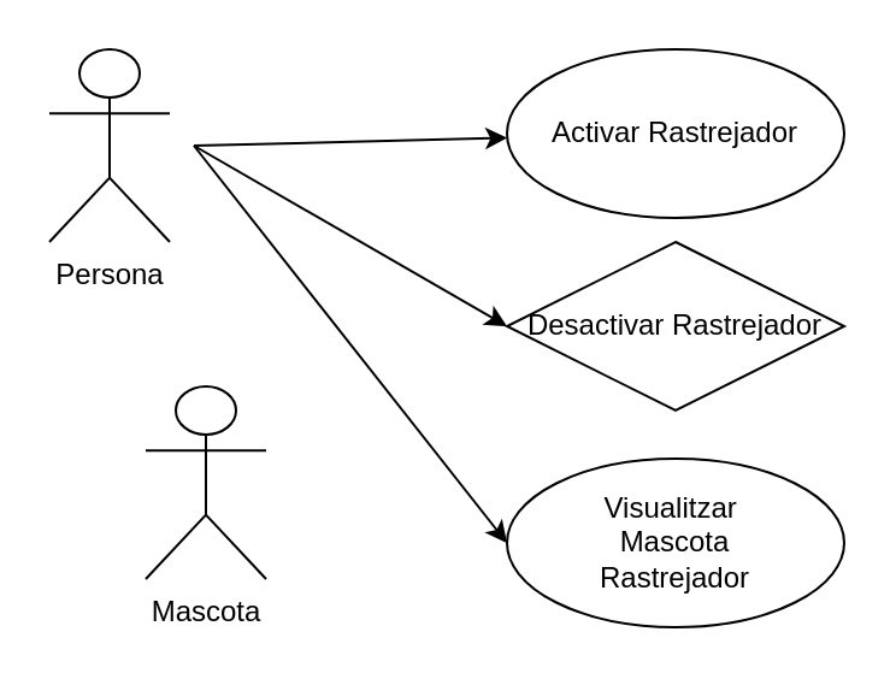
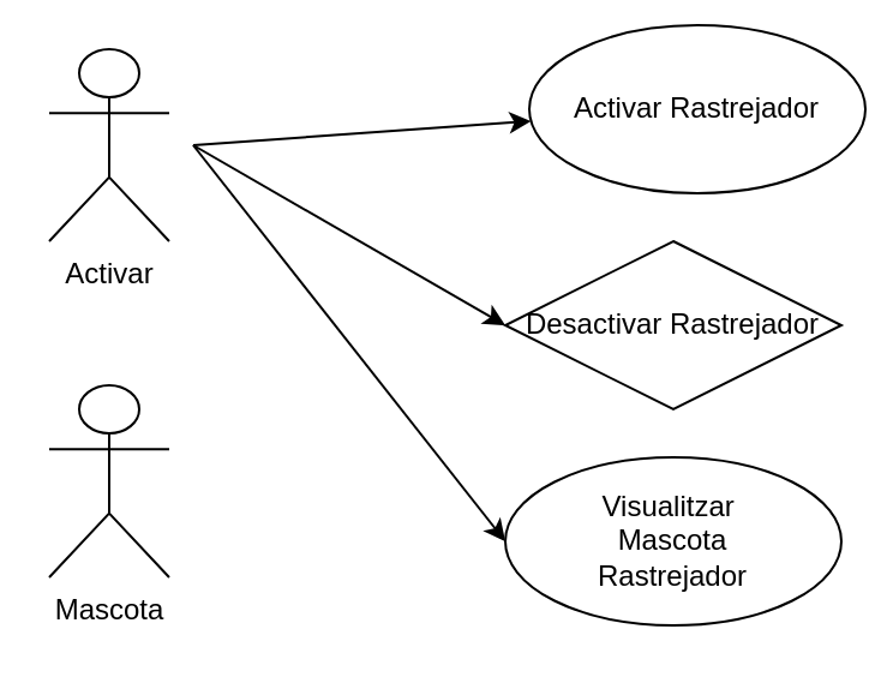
- <mxCell id="4" value="Activar Rastrejador" style="ellipse;whiteSpace=wrap;html=1;" vertex="1" parent="1"><mxGeometry x="210" y="20" width="140" height="70" as="geometry" /></mxCell>
+ <mxCell id="4" value="Activar Rastrejador" style="ellipse;whiteSpace=wrap;html=1;" vertex="1" parent="1"><mxGeometry x="220" y="10" width="140" height="70" as="geometry" /></mxCell>
- <mxCell id="2" value="Persona&lt;br&gt;" style="shape=umlActor;verticalLabelPosition=bottom;verticalAlign=top;html=1;outlineConnect=0;" vertex="1" parent="1"><mxGeometry x="20" y="20" width="50" height="80" as="geometry" /></mxCell>
+ <mxCell id="2" value="Activar&lt;br&gt;" style="shape=umlActor;verticalLabelPosition=bottom;verticalAlign=top;html=1;outlineConnect=0;" vertex="1" parent="1"><mxGeometry x="20" y="20" width="50" height="80" as="geometry" /></mxCell>
- <mxCell id="3" value="Mascota" style="shape=umlActor;verticalLabelPosition=bottom;verticalAlign=top;html=1;outlineConnect=0;" vertex="1" parent="1"><mxGeometry x="60" y="160" width="50" height="80" as="geometry" /></mxCell>
+ <mxCell id="3" value="Mascota" style="shape=umlActor;verticalLabelPosition=bottom;verticalAlign=top;html=1;outlineConnect=0;" vertex="1" parent="1"><mxGeometry x="20" y="160" width="50" height="80" as="geometry" /></mxCell>
